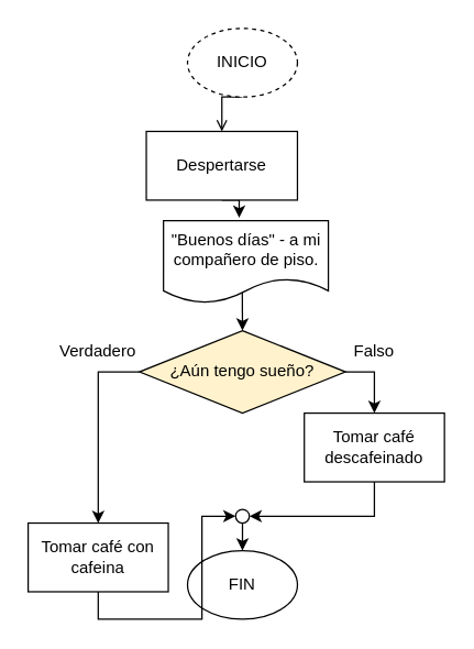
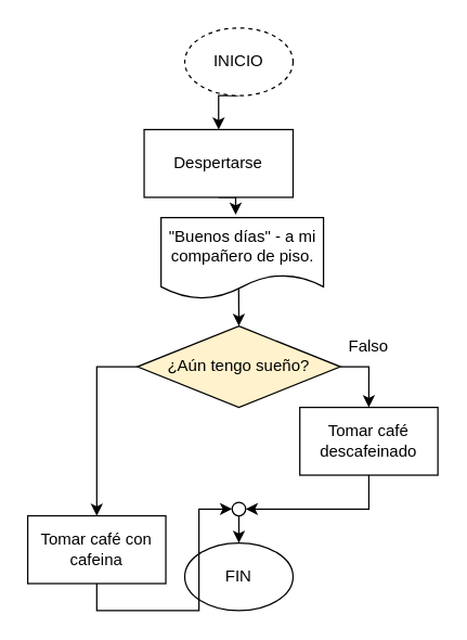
- <mxCell id="2" style="edgeStyle=orthogonalEdgeStyle;rounded=0;orthogonalLoop=1;jettySize=auto;html=1;exitX=0.5;exitY=1;exitDx=0;exitDy=0;entryX=0.5;entryY=0;entryDx=0;entryDy=0;endArrow=open;" parent="1" source="3" target="14" edge="1"><mxGeometry relative="1" as="geometry"><mxPoint x="181" y="80" as="targetPoint" /></mxGeometry></mxCell>
+ <mxCell id="2" style="edgeStyle=orthogonalEdgeStyle;rounded=0;orthogonalLoop=1;jettySize=auto;html=1;exitX=0.5;exitY=1;exitDx=0;exitDy=0;entryX=0.5;entryY=0;entryDx=0;entryDy=0;" parent="1" source="3" target="14" edge="1"><mxGeometry relative="1" as="geometry"><mxPoint x="181" y="80" as="targetPoint" /></mxGeometry></mxCell>
- <mxCell id="11" value="Verdadero" style="text;html=1;strokeColor=none;fillColor=none;align=center;verticalAlign=middle;whiteSpace=wrap;rounded=0;" parent="1" vertex="1"><mxGeometry x="41" y="240" width="60" height="30" as="geometry" /></mxCell>
